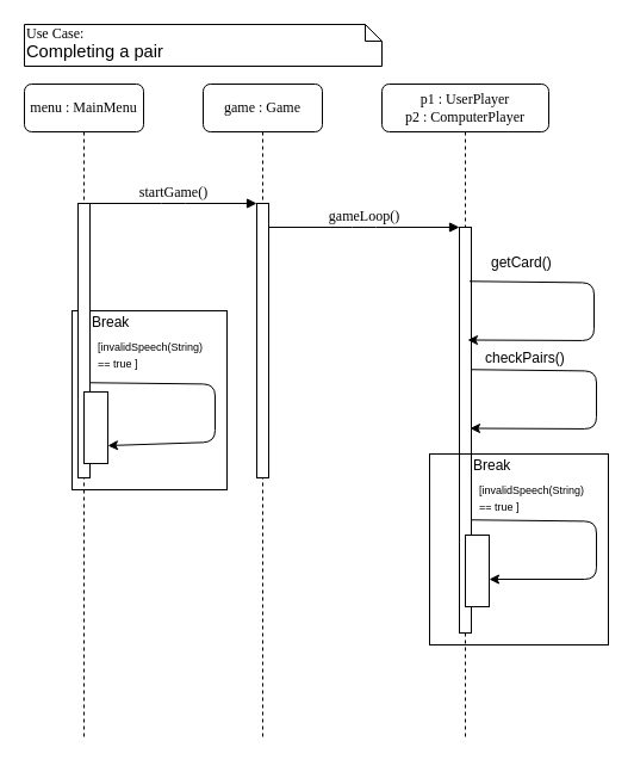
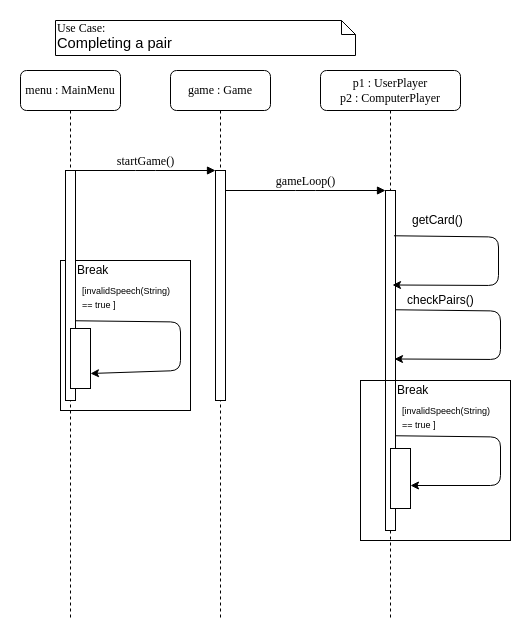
- <mxCell id="14" value="Use Case:&lt;br&gt;&lt;font face=&quot;calibri, calibri_msfontservice, sans-serif&quot;&gt;&lt;span style=&quot;font-size: 14.667px ; background-color: rgb(255 , 255 , 255)&quot;&gt;Completing a pair&lt;/span&gt;&lt;/font&gt;" style="shape=note;whiteSpace=wrap;html=1;size=14;verticalAlign=top;align=left;spacingTop=-6;rounded=0;shadow=0;comic=0;labelBackgroundColor=none;strokeColor=#000000;strokeWidth=1;fillColor=#FFFFFF;fontFamily=Verdana;fontSize=12;fontColor=#000000;" parent="1" vertex="1"><mxGeometry x="20" y="20" width="300" height="35" as="geometry" /></mxCell>
+ <mxCell id="14" value="Use Case:&lt;br&gt;&lt;font face=&quot;calibri, calibri_msfontservice, sans-serif&quot;&gt;&lt;span style=&quot;font-size: 14.667px ; background-color: rgb(255 , 255 , 255)&quot;&gt;Completing a pair&lt;/span&gt;&lt;/font&gt;" style="shape=note;whiteSpace=wrap;html=1;size=14;verticalAlign=top;align=left;spacingTop=-6;rounded=0;shadow=0;comic=0;labelBackgroundColor=none;strokeColor=#000000;strokeWidth=1;fillColor=#FFFFFF;fontFamily=Verdana;fontSize=12;fontColor=#000000;" parent="1" vertex="1"><mxGeometry x="55" y="20" width="300" height="35" as="geometry" /></mxCell>
